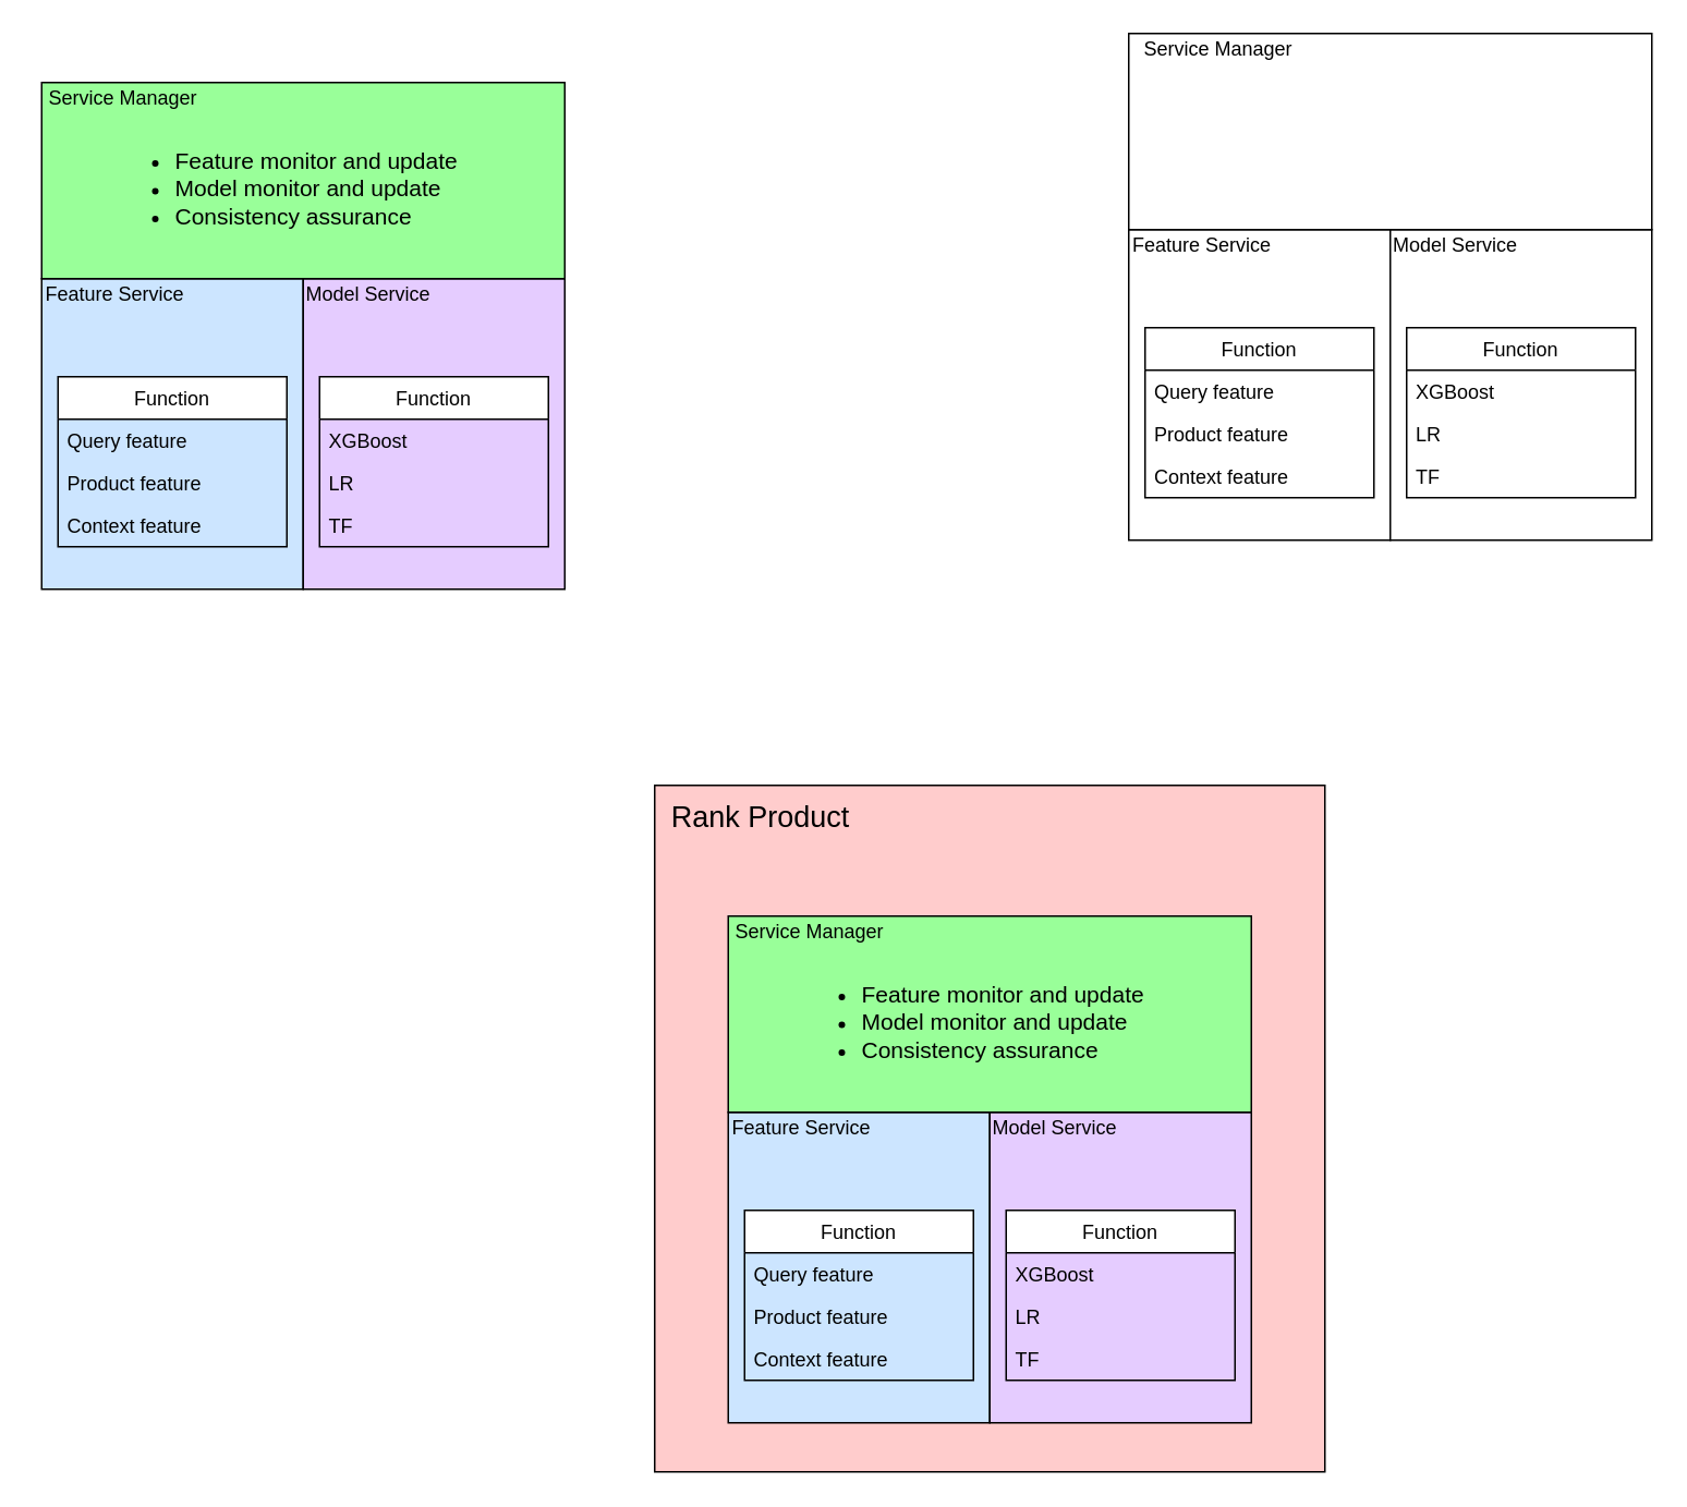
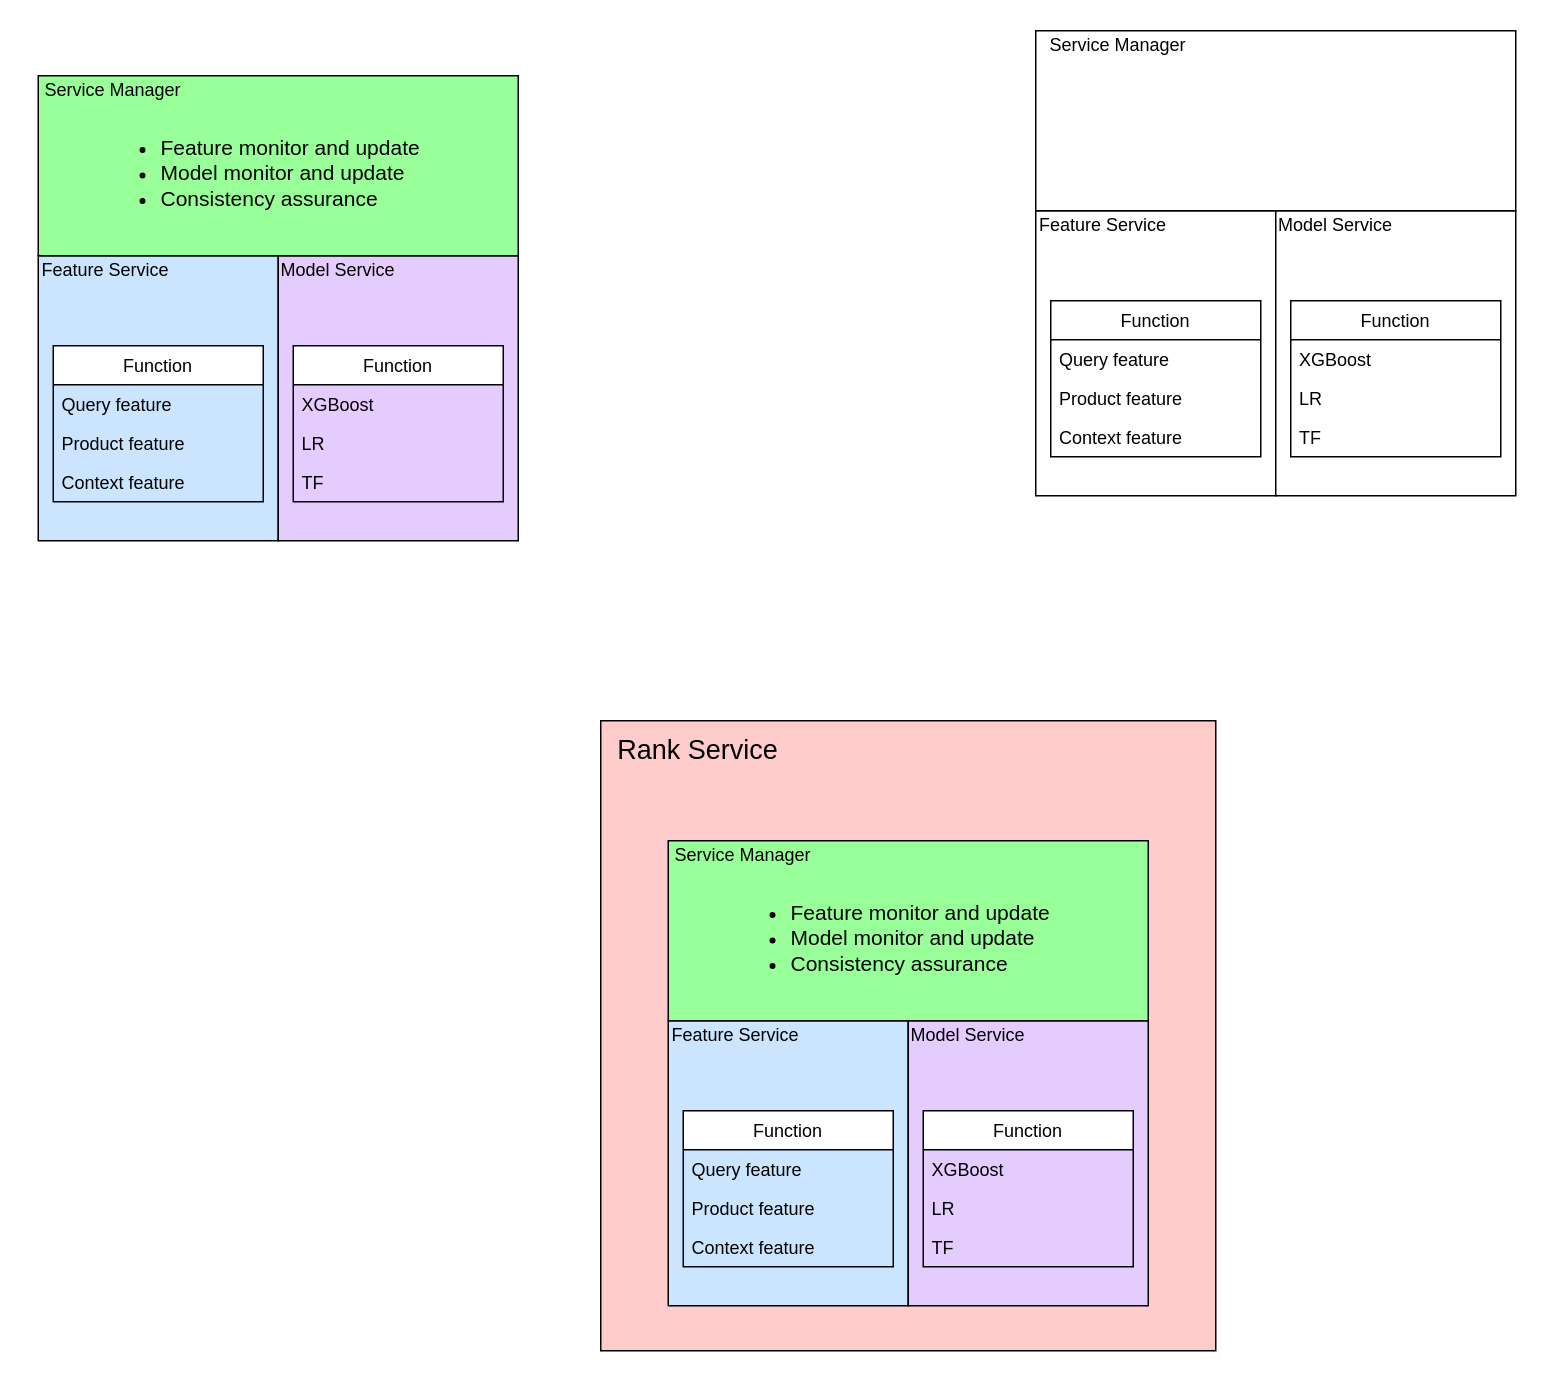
- <mxCell id="31" value="&lt;font style=&quot;font-size: 18px&quot;&gt;Rank Product&lt;/font&gt;" style="text;html=1;strokeColor=none;fillColor=none;align=center;verticalAlign=middle;whiteSpace=wrap;rounded=0;" vertex="1" parent="1"><mxGeometry x="355" y="480" width="220" height="40" as="geometry" /></mxCell>
+ <mxCell id="31" value="&lt;font style=&quot;font-size: 18px&quot;&gt;Rank Service&lt;/font&gt;" style="text;html=1;strokeColor=none;fillColor=none;align=center;verticalAlign=middle;whiteSpace=wrap;rounded=0;" vertex="1" parent="1"><mxGeometry x="355" y="480" width="220" height="40" as="geometry" /></mxCell>
